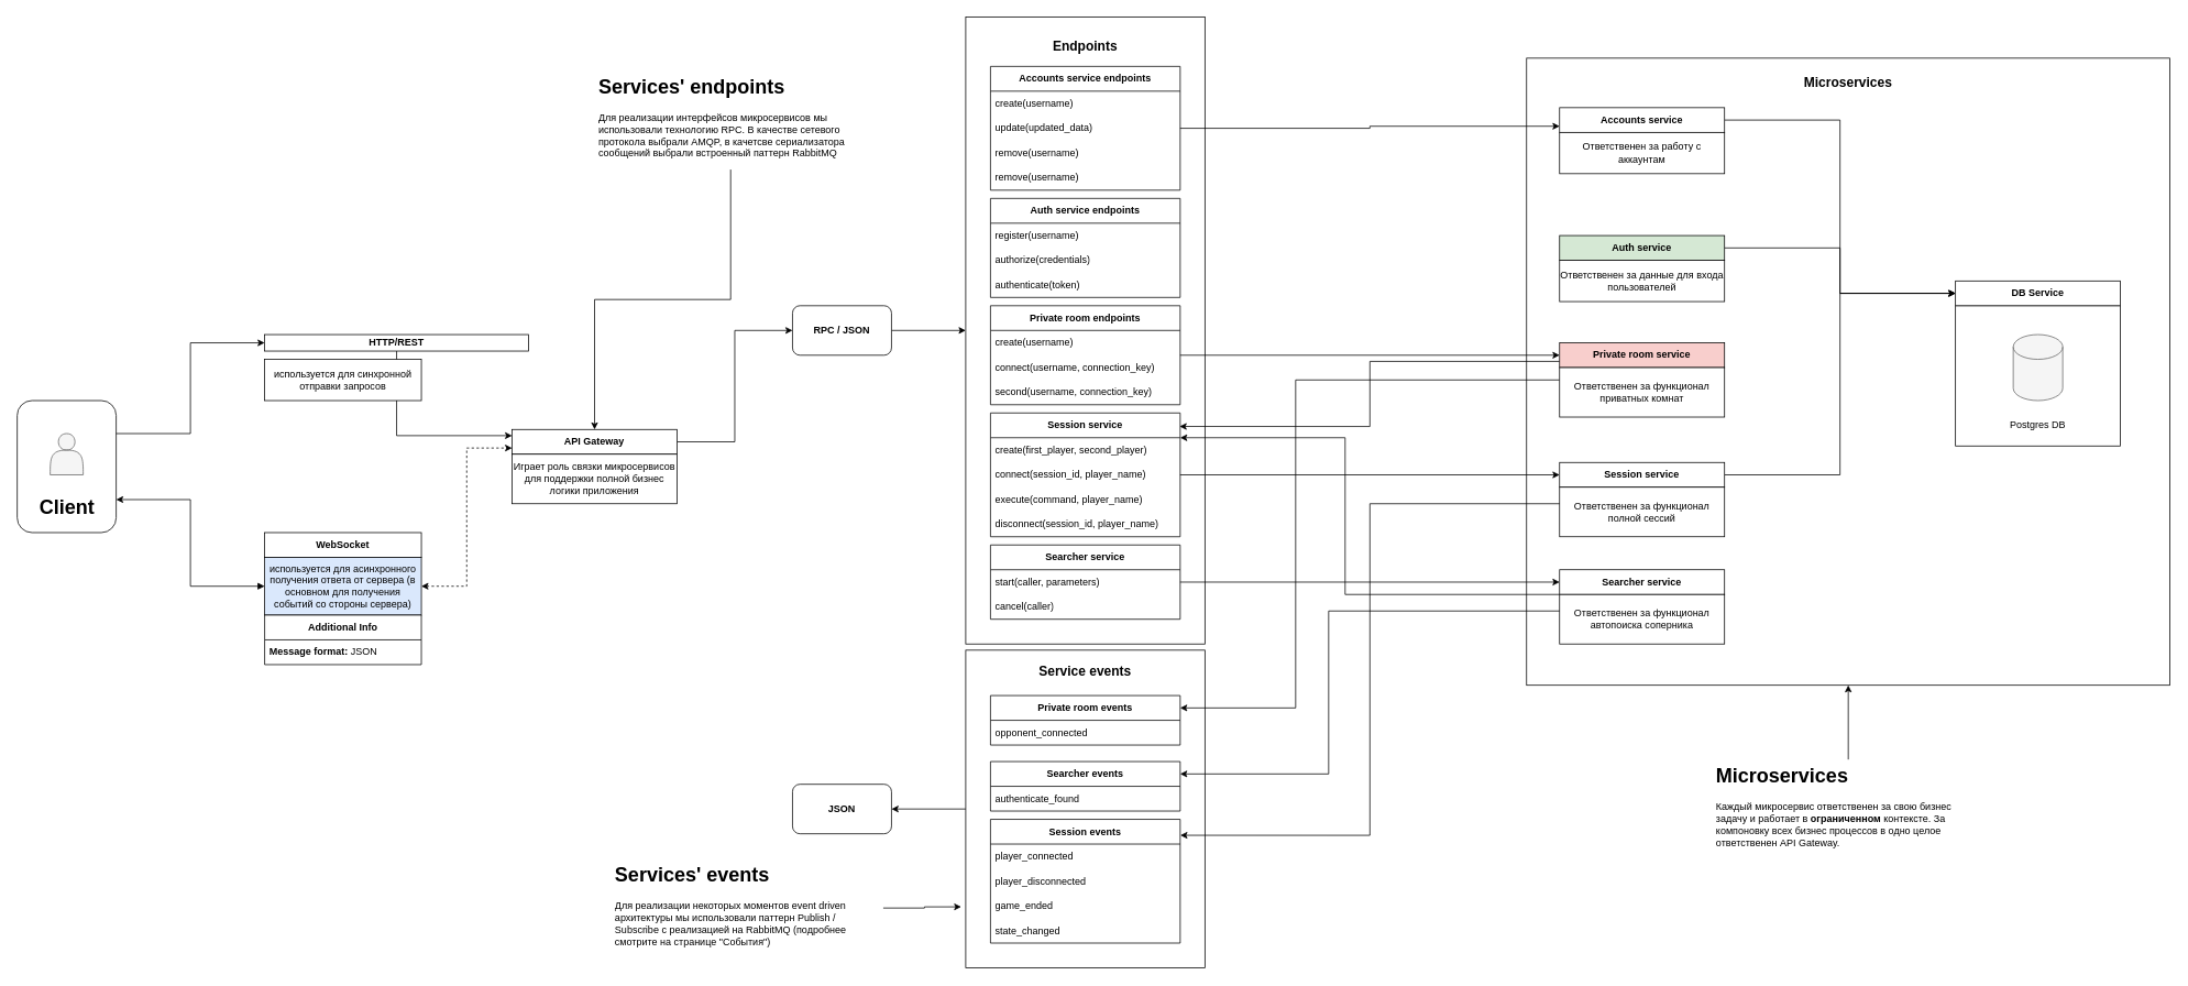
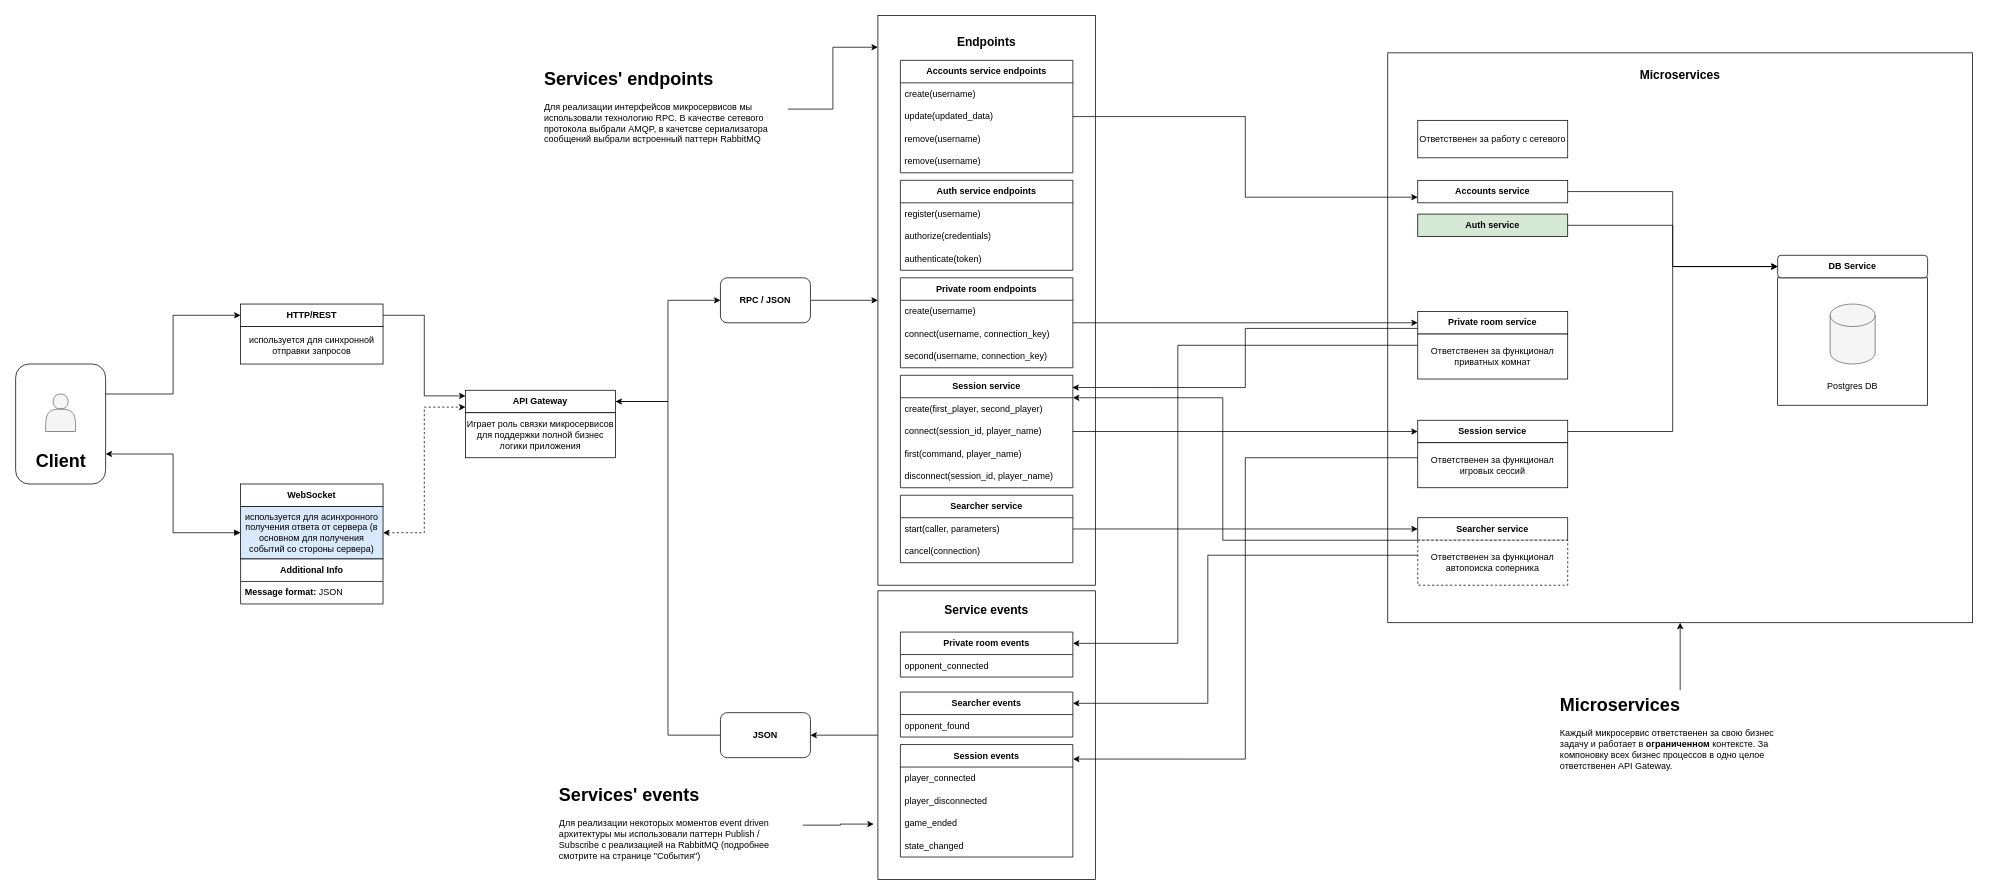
- <mxCell id="12" value="Accounts service" style="rounded=0;whiteSpace=wrap;html=1;fontStyle=1" parent="1" vertex="1"><mxGeometry x="1890" y="130" width="200" height="30" as="geometry" /></mxCell>
+ <mxCell id="12" value="Accounts service" style="rounded=0;whiteSpace=wrap;html=1;fontStyle=1" parent="1" vertex="1"><mxGeometry x="1890" y="240" width="200" height="30" as="geometry" /></mxCell>
- <mxCell id="13" value="Ответственен за работу с аккаунтам" style="rounded=0;whiteSpace=wrap;html=1;" parent="1" vertex="1"><mxGeometry x="1890" y="160" width="200" height="50" as="geometry" /></mxCell>
+ <mxCell id="13" value="Ответственен за работу с сетевого" style="rounded=0;whiteSpace=wrap;html=1;" parent="1" vertex="1"><mxGeometry x="1890" y="160" width="200" height="50" as="geometry" /></mxCell>
- <mxCell id="16" value="Ответственен за данные для входа пользователей" style="rounded=0;whiteSpace=wrap;html=1;" parent="1" vertex="1"><mxGeometry x="1890" y="315" width="200" height="50" as="geometry" /></mxCell>
- <mxCell id="83" value="DB Service" style="rounded=0;whiteSpace=wrap;html=1;fontStyle=1" parent="1" vertex="1"><mxGeometry x="2370" y="340" width="200" height="30" as="geometry" /></mxCell>
+ <mxCell id="83" value="DB Service" style="whiteSpace=wrap;html=1;fontStyle=1;rounded=1;" parent="1" vertex="1"><mxGeometry x="2370" y="340" width="200" height="30" as="geometry" /></mxCell>
- <mxCell id="85" style="edgeStyle=orthogonalEdgeStyle;rounded=0;orthogonalLoop=1;jettySize=auto;html=1;" parent="1" source="86" target="9" edge="1"><mxGeometry relative="1" as="geometry"><mxPoint x="1160" y="60" as="targetPoint" /></mxGeometry></mxCell>
+ <mxCell id="85" style="edgeStyle=orthogonalEdgeStyle;rounded=0;orthogonalLoop=1;jettySize=auto;html=1;entryX=0;entryY=0.75;entryDx=0;entryDy=0;" parent="1" source="86" target="67" edge="1"><mxGeometry relative="1" as="geometry"><mxPoint x="1160" y="60" as="targetPoint" /></mxGeometry></mxCell>
- <mxCell id="34" value="HTTP/REST" style="rounded=0;whiteSpace=wrap;html=1;fontStyle=1" parent="1" vertex="1"><mxGeometry x="320" y="405" width="320" height="20" as="geometry" /></mxCell>
+ <mxCell id="34" value="HTTP/REST" style="rounded=0;whiteSpace=wrap;html=1;fontStyle=1" parent="1" vertex="1"><mxGeometry x="320" y="405" width="190" height="30" as="geometry" /></mxCell>
- <mxCell id="24" value="Private room service" style="rounded=0;whiteSpace=wrap;html=1;fontStyle=1;fillColor=#f8cecc;" parent="1" vertex="1"><mxGeometry x="1890" y="415" width="200" height="30" as="geometry" /></mxCell>
+ <mxCell id="24" value="Private room service" style="rounded=0;whiteSpace=wrap;html=1;fontStyle=1" parent="1" vertex="1"><mxGeometry x="1890" y="415" width="200" height="30" as="geometry" /></mxCell>
- <mxCell id="61" value="execute(command, player_name)" style="text;strokeColor=none;fillColor=none;align=left;verticalAlign=middle;spacingLeft=4;spacingRight=4;overflow=hidden;points=[[0,0.5],[1,0.5]];portConstraint=eastwest;rotatable=0;whiteSpace=wrap;html=1;" parent="58" vertex="1"><mxGeometry y="90" width="230" height="30" as="geometry" /></mxCell>
+ <mxCell id="61" value="first(command, player_name)" style="text;strokeColor=none;fillColor=none;align=left;verticalAlign=middle;spacingLeft=4;spacingRight=4;overflow=hidden;points=[[0,0.5],[1,0.5]];portConstraint=eastwest;rotatable=0;whiteSpace=wrap;html=1;" parent="58" vertex="1"><mxGeometry y="90" width="230" height="30" as="geometry" /></mxCell>
- <mxCell id="29" value="Ответственен за функционал полной сессий" style="rounded=0;whiteSpace=wrap;html=1;" parent="1" vertex="1"><mxGeometry x="1890" y="590" width="200" height="60" as="geometry" /></mxCell>
+ <mxCell id="29" value="Ответственен за функционал игровых сессий" style="rounded=0;whiteSpace=wrap;html=1;" parent="1" vertex="1"><mxGeometry x="1890" y="590" width="200" height="60" as="geometry" /></mxCell>
- <mxCell id="66" value="cancel(caller)" style="text;strokeColor=none;fillColor=none;align=left;verticalAlign=middle;spacingLeft=4;spacingRight=4;overflow=hidden;points=[[0,0.5],[1,0.5]];portConstraint=eastwest;rotatable=0;whiteSpace=wrap;html=1;" parent="64" vertex="1"><mxGeometry y="60" width="230" height="30" as="geometry" /></mxCell>
+ <mxCell id="66" value="cancel(connection)" style="text;strokeColor=none;fillColor=none;align=left;verticalAlign=middle;spacingLeft=4;spacingRight=4;overflow=hidden;points=[[0,0.5],[1,0.5]];portConstraint=eastwest;rotatable=0;whiteSpace=wrap;html=1;" parent="64" vertex="1"><mxGeometry y="60" width="230" height="30" as="geometry" /></mxCell>
- <mxCell id="20" value="Ответственен за функционал автопоиска соперника" style="rounded=0;whiteSpace=wrap;html=1;" parent="1" vertex="1"><mxGeometry x="1890" y="720" width="200" height="60" as="geometry" /></mxCell>
+ <mxCell id="20" value="Ответственен за функционал автопоиска соперника" style="rounded=0;whiteSpace=wrap;html=1;dashed=1;" parent="1" vertex="1"><mxGeometry x="1890" y="720" width="200" height="60" as="geometry" /></mxCell>
+ <mxCell id="80" style="edgeStyle=orthogonalEdgeStyle;rounded=0;orthogonalLoop=1;jettySize=auto;html=1;entryX=1;entryY=0.5;entryDx=0;entryDy=0;" parent="1" source="81" target="9" edge="1"><mxGeometry relative="1" as="geometry" /></mxCell>
- <mxCell id="71" value="authenticate_found" style="text;strokeColor=none;fillColor=none;align=left;verticalAlign=middle;spacingLeft=4;spacingRight=4;overflow=hidden;points=[[0,0.5],[1,0.5]];portConstraint=eastwest;rotatable=0;whiteSpace=wrap;html=1;" parent="70" vertex="1"><mxGeometry y="30" width="230" height="30" as="geometry" /></mxCell>
+ <mxCell id="71" value="opponent_found" style="text;strokeColor=none;fillColor=none;align=left;verticalAlign=middle;spacingLeft=4;spacingRight=4;overflow=hidden;points=[[0,0.5],[1,0.5]];portConstraint=eastwest;rotatable=0;whiteSpace=wrap;html=1;" parent="70" vertex="1"><mxGeometry y="30" width="230" height="30" as="geometry" /></mxCell>
